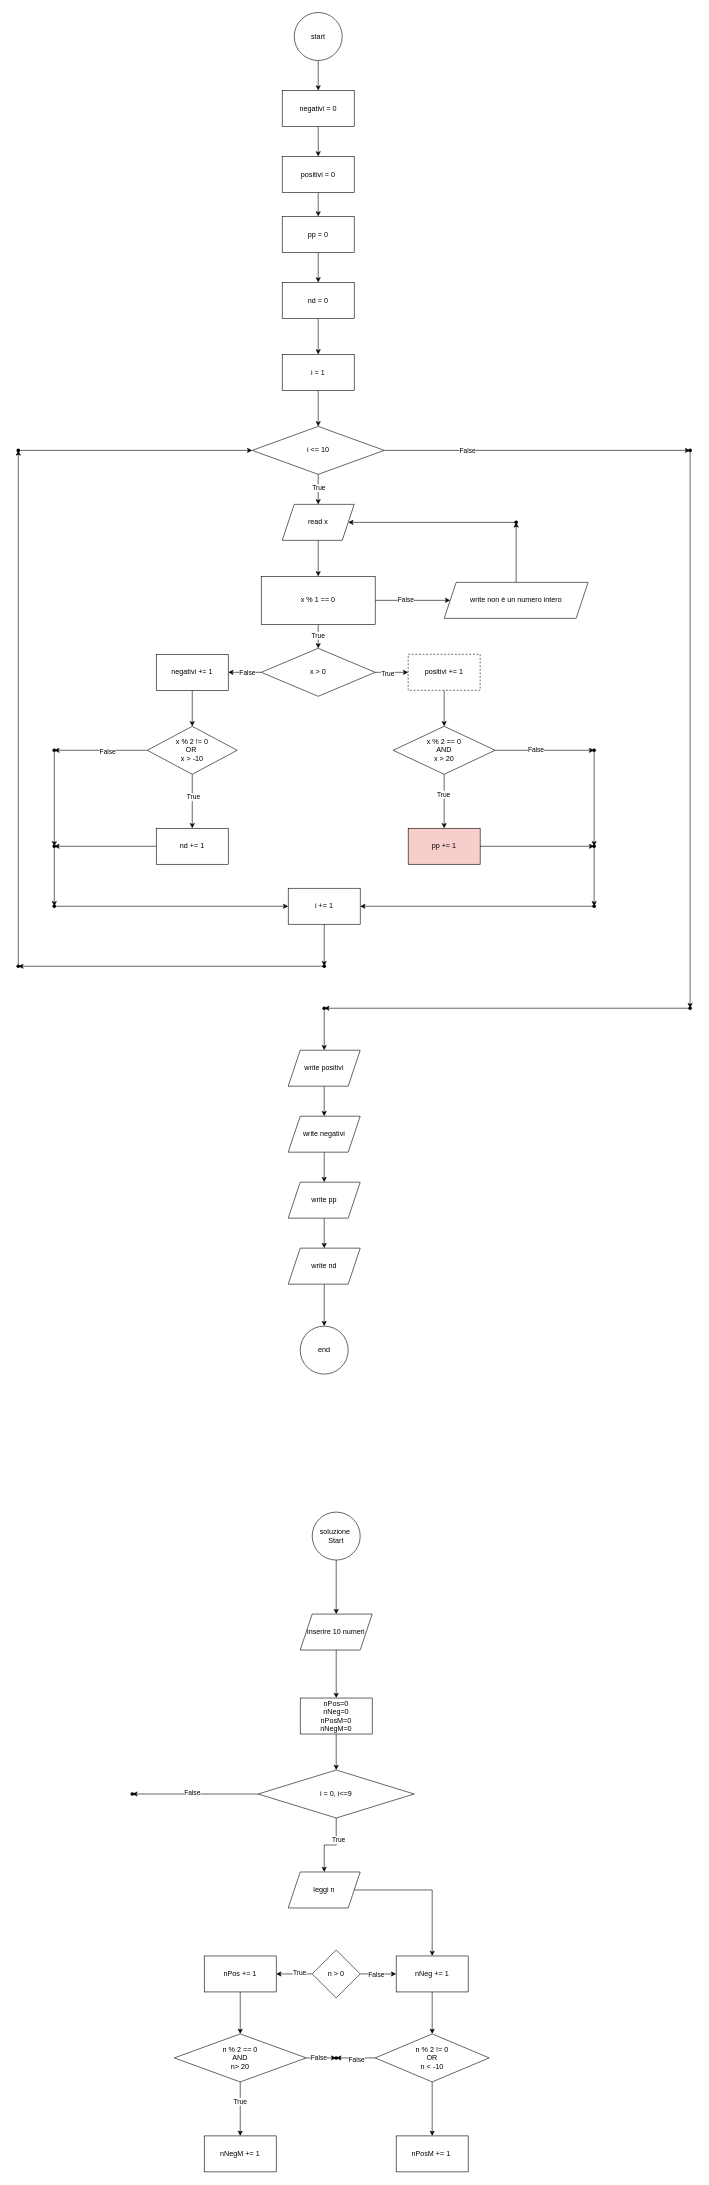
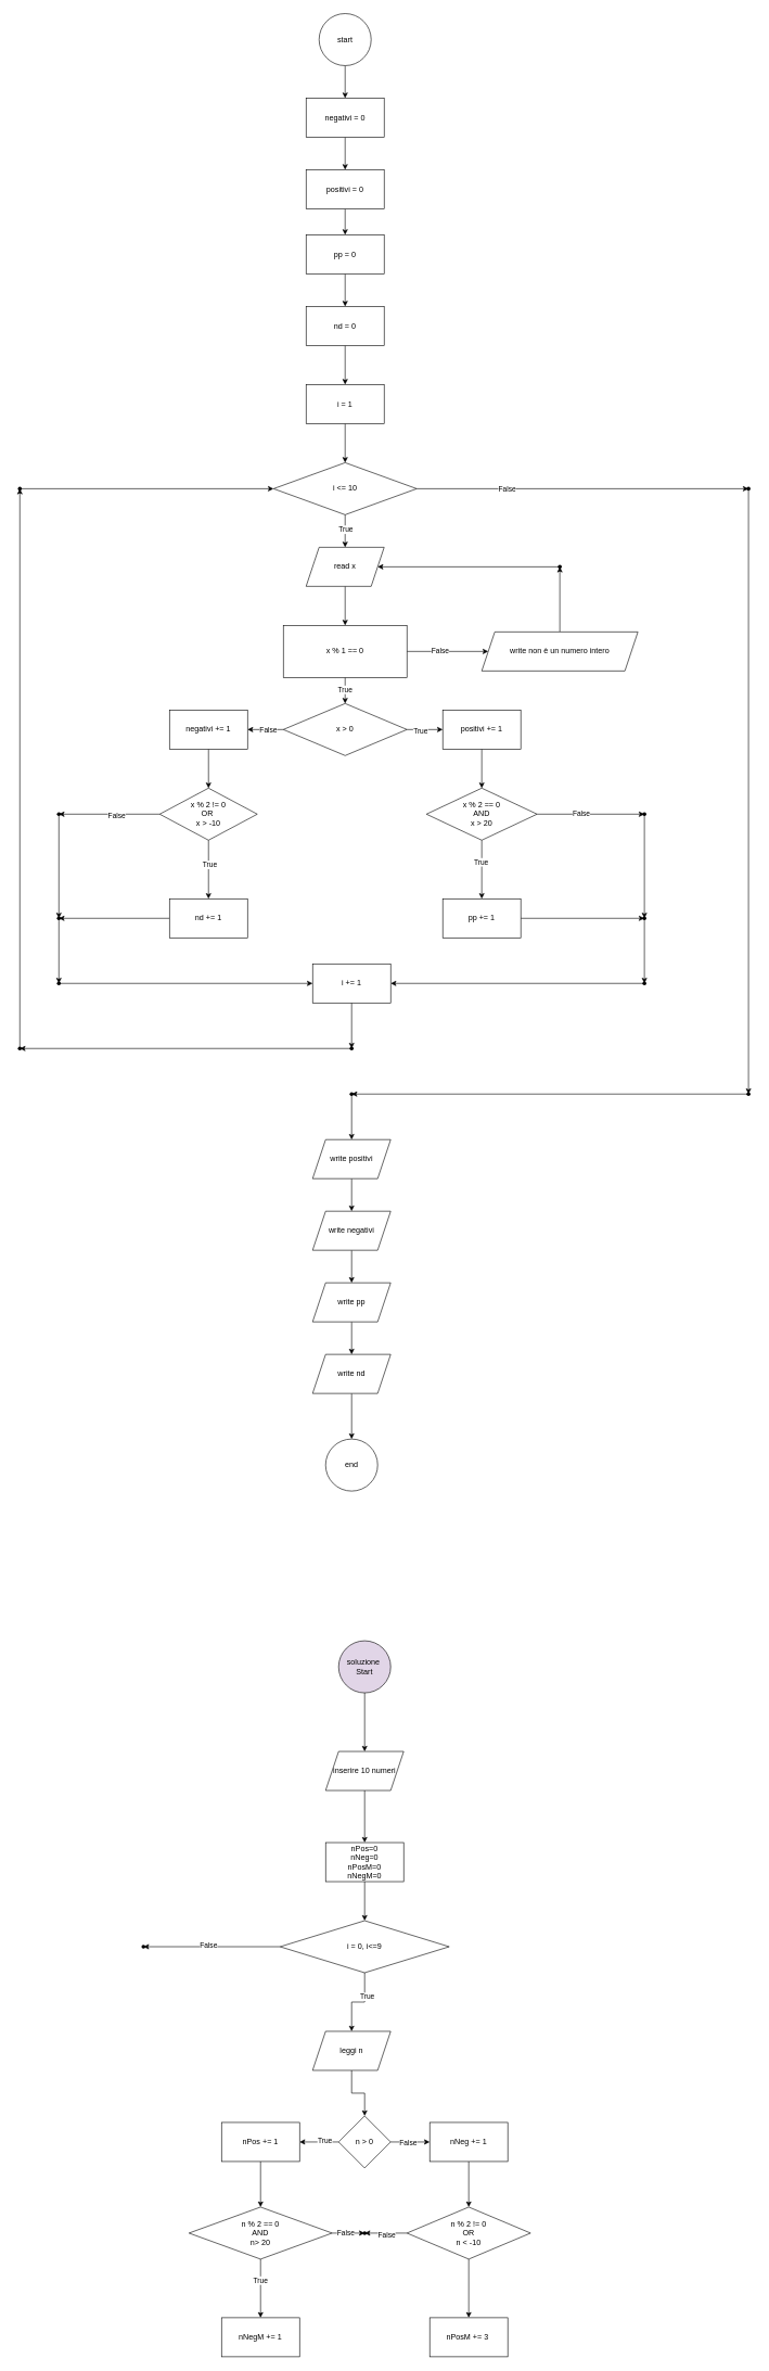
- <mxCell id="32" value="positivi += 1" style="whiteSpace=wrap;html=1;dashed=1;" vertex="1" parent="1"><mxGeometry x="680" y="1090" width="120" height="60" as="geometry" /></mxCell>
+ <mxCell id="32" value="positivi += 1" style="whiteSpace=wrap;html=1;" vertex="1" parent="1"><mxGeometry x="680" y="1090" width="120" height="60" as="geometry" /></mxCell>
- <mxCell id="46" value="pp += 1" style="whiteSpace=wrap;html=1;fillColor=#f8cecc;" vertex="1" parent="1"><mxGeometry x="680" y="1380" width="120" height="60" as="geometry" /></mxCell>
+ <mxCell id="46" value="pp += 1" style="whiteSpace=wrap;html=1;" vertex="1" parent="1"><mxGeometry x="680" y="1380" width="120" height="60" as="geometry" /></mxCell>
- <mxCell id="87" value="soluzione&amp;nbsp;&lt;div&gt;Start&lt;/div&gt;" style="ellipse;whiteSpace=wrap;html=1;" vertex="1" parent="1"><mxGeometry x="520" y="2520" width="80" height="80" as="geometry" /></mxCell>
+ <mxCell id="87" value="soluzione&amp;nbsp;&lt;div&gt;Start&lt;/div&gt;" style="ellipse;whiteSpace=wrap;html=1;fillColor=#e1d5e7;" vertex="1" parent="1"><mxGeometry x="520" y="2520" width="80" height="80" as="geometry" /></mxCell>
- <mxCell id="97" value="" style="edgeStyle=orthogonalEdgeStyle;rounded=0;orthogonalLoop=1;jettySize=auto;html=1;" edge="1" parent="1" source="98" target="108"><mxGeometry relative="1" as="geometry" /></mxCell>
+ <mxCell id="97" value="" style="edgeStyle=orthogonalEdgeStyle;rounded=0;orthogonalLoop=1;jettySize=auto;html=1;" edge="1" parent="1" source="98" target="104"><mxGeometry relative="1" as="geometry" /></mxCell>
- <mxCell id="120" value="nPosM += 1&amp;nbsp;" style="whiteSpace=wrap;html=1;" vertex="1" parent="1"><mxGeometry x="660" y="3560" width="120" height="60" as="geometry" /></mxCell>
+ <mxCell id="120" value="nPosM += 3&amp;nbsp;" style="whiteSpace=wrap;html=1;" vertex="1" parent="1"><mxGeometry x="660" y="3560" width="120" height="60" as="geometry" /></mxCell>
